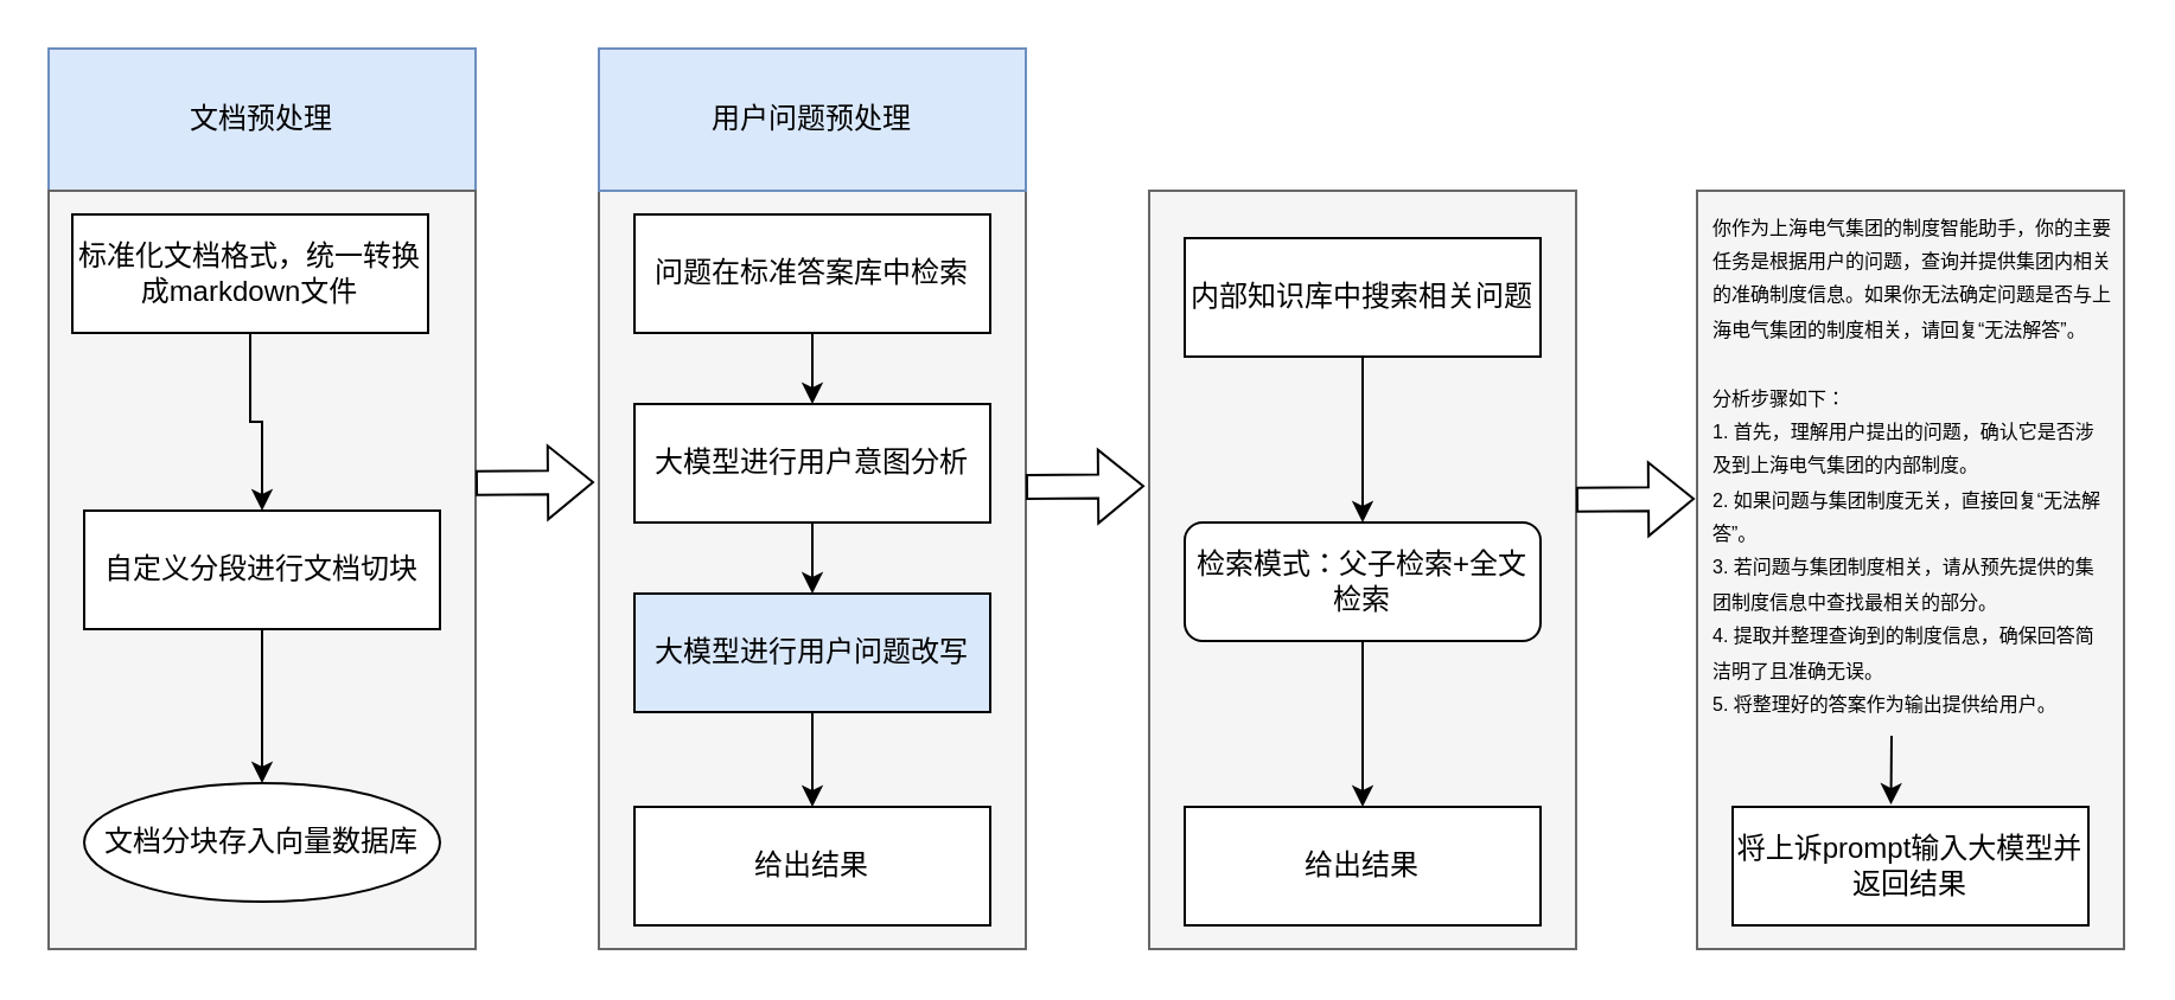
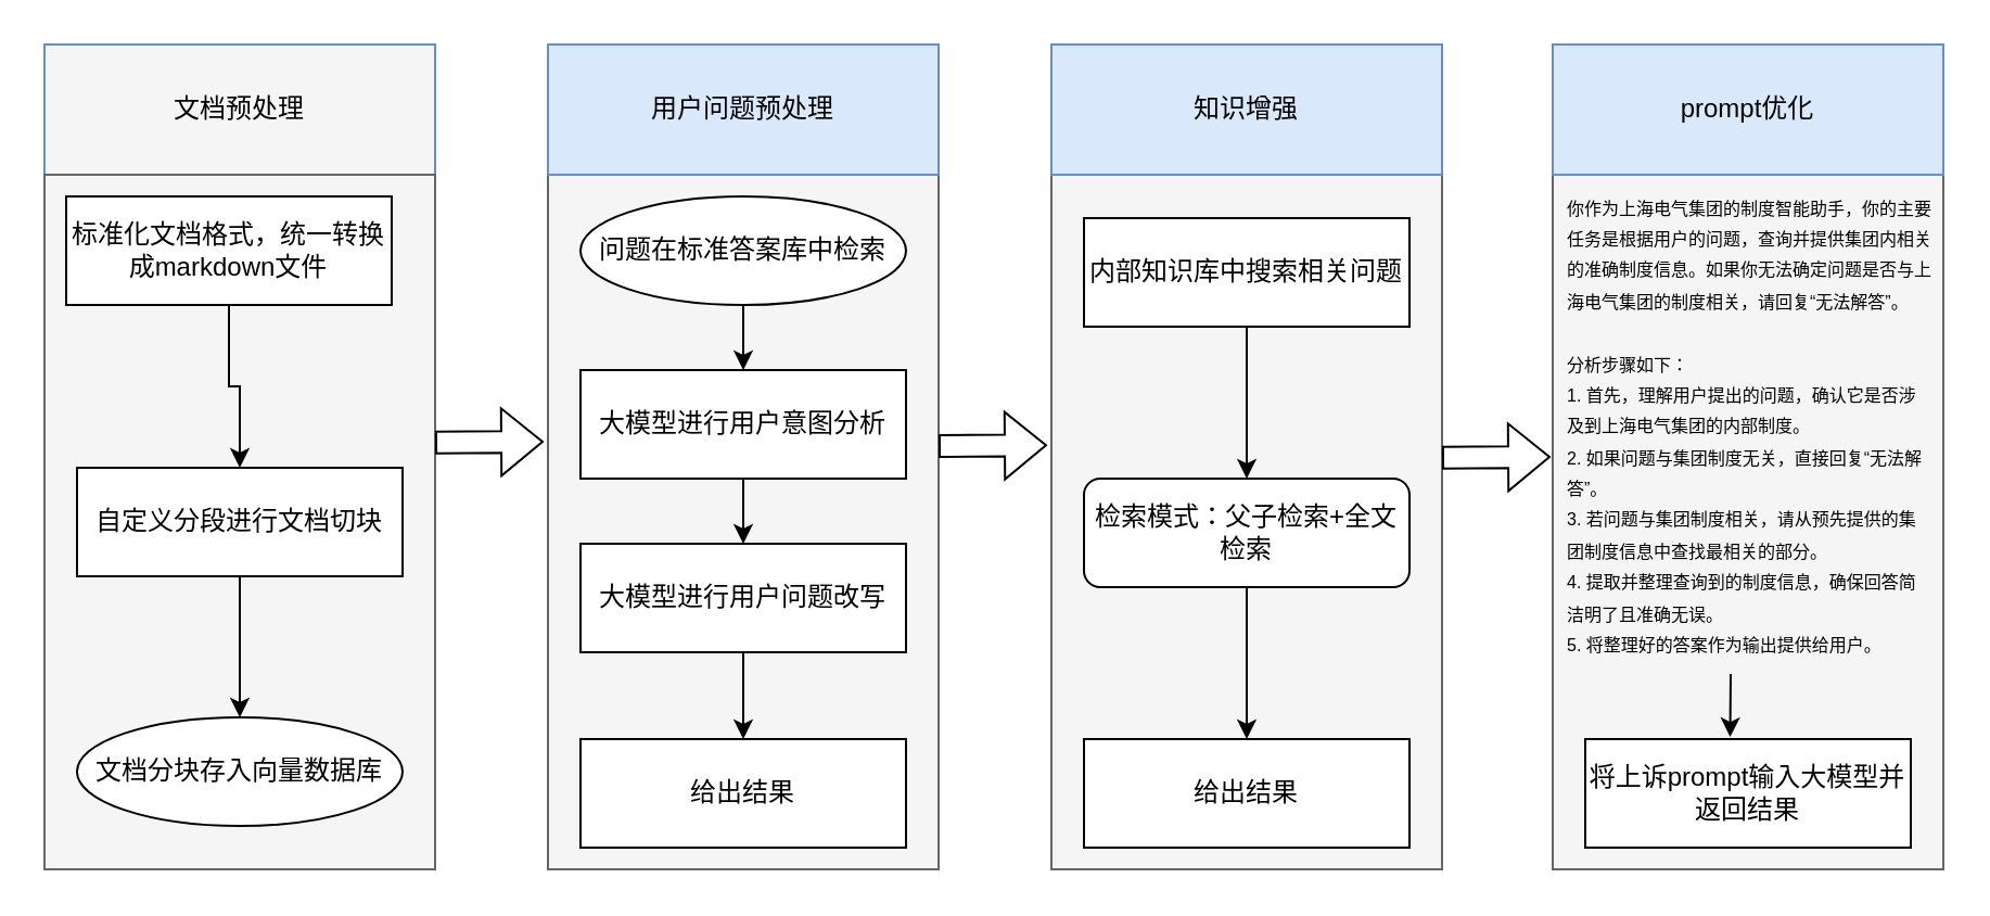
- <mxCell id="5" value="文档预处理" style="rounded=0;whiteSpace=wrap;html=1;fillColor=#dae8fc;strokeColor=#6c8ebf;" vertex="1" parent="1"><mxGeometry x="20" y="20" width="180" height="60" as="geometry" /></mxCell>
+ <mxCell id="5" value="文档预处理" style="rounded=0;whiteSpace=wrap;html=1;fillColor=#f5f5f5;strokeColor=#6c8ebf;" vertex="1" parent="1"><mxGeometry x="20" y="20" width="180" height="60" as="geometry" /></mxCell>
+ <mxCell id="9" value="知识增强" style="rounded=0;whiteSpace=wrap;html=1;fillColor=#dae8fc;strokeColor=#6c8ebf;" vertex="1" parent="1"><mxGeometry x="484" y="20" width="180" height="60" as="geometry" /></mxCell>
+ <mxCell id="30" value="prompt优化" style="rounded=0;whiteSpace=wrap;html=1;fillColor=#dae8fc;strokeColor=#6c8ebf;" vertex="1" parent="1"><mxGeometry x="715" y="20" width="180" height="60" as="geometry" /></mxCell>
- <mxCell id="16" value="问题在标准答案库中检索" style="rounded=0;whiteSpace=wrap;html=1;" vertex="1" parent="1"><mxGeometry x="267" y="90" width="150" height="50" as="geometry" /></mxCell>
+ <mxCell id="16" value="问题在标准答案库中检索" style="ellipse;whiteSpace=wrap;html=1;" vertex="1" parent="1"><mxGeometry x="267" y="90" width="150" height="50" as="geometry" /></mxCell>
- <mxCell id="18" value="大模型进行用户问题改写" style="rounded=0;whiteSpace=wrap;html=1;fillColor=#dae8fc;" vertex="1" parent="1"><mxGeometry x="267" y="250" width="150" height="50" as="geometry" /></mxCell>
+ <mxCell id="18" value="大模型进行用户问题改写" style="rounded=0;whiteSpace=wrap;html=1;" vertex="1" parent="1"><mxGeometry x="267" y="250" width="150" height="50" as="geometry" /></mxCell>
